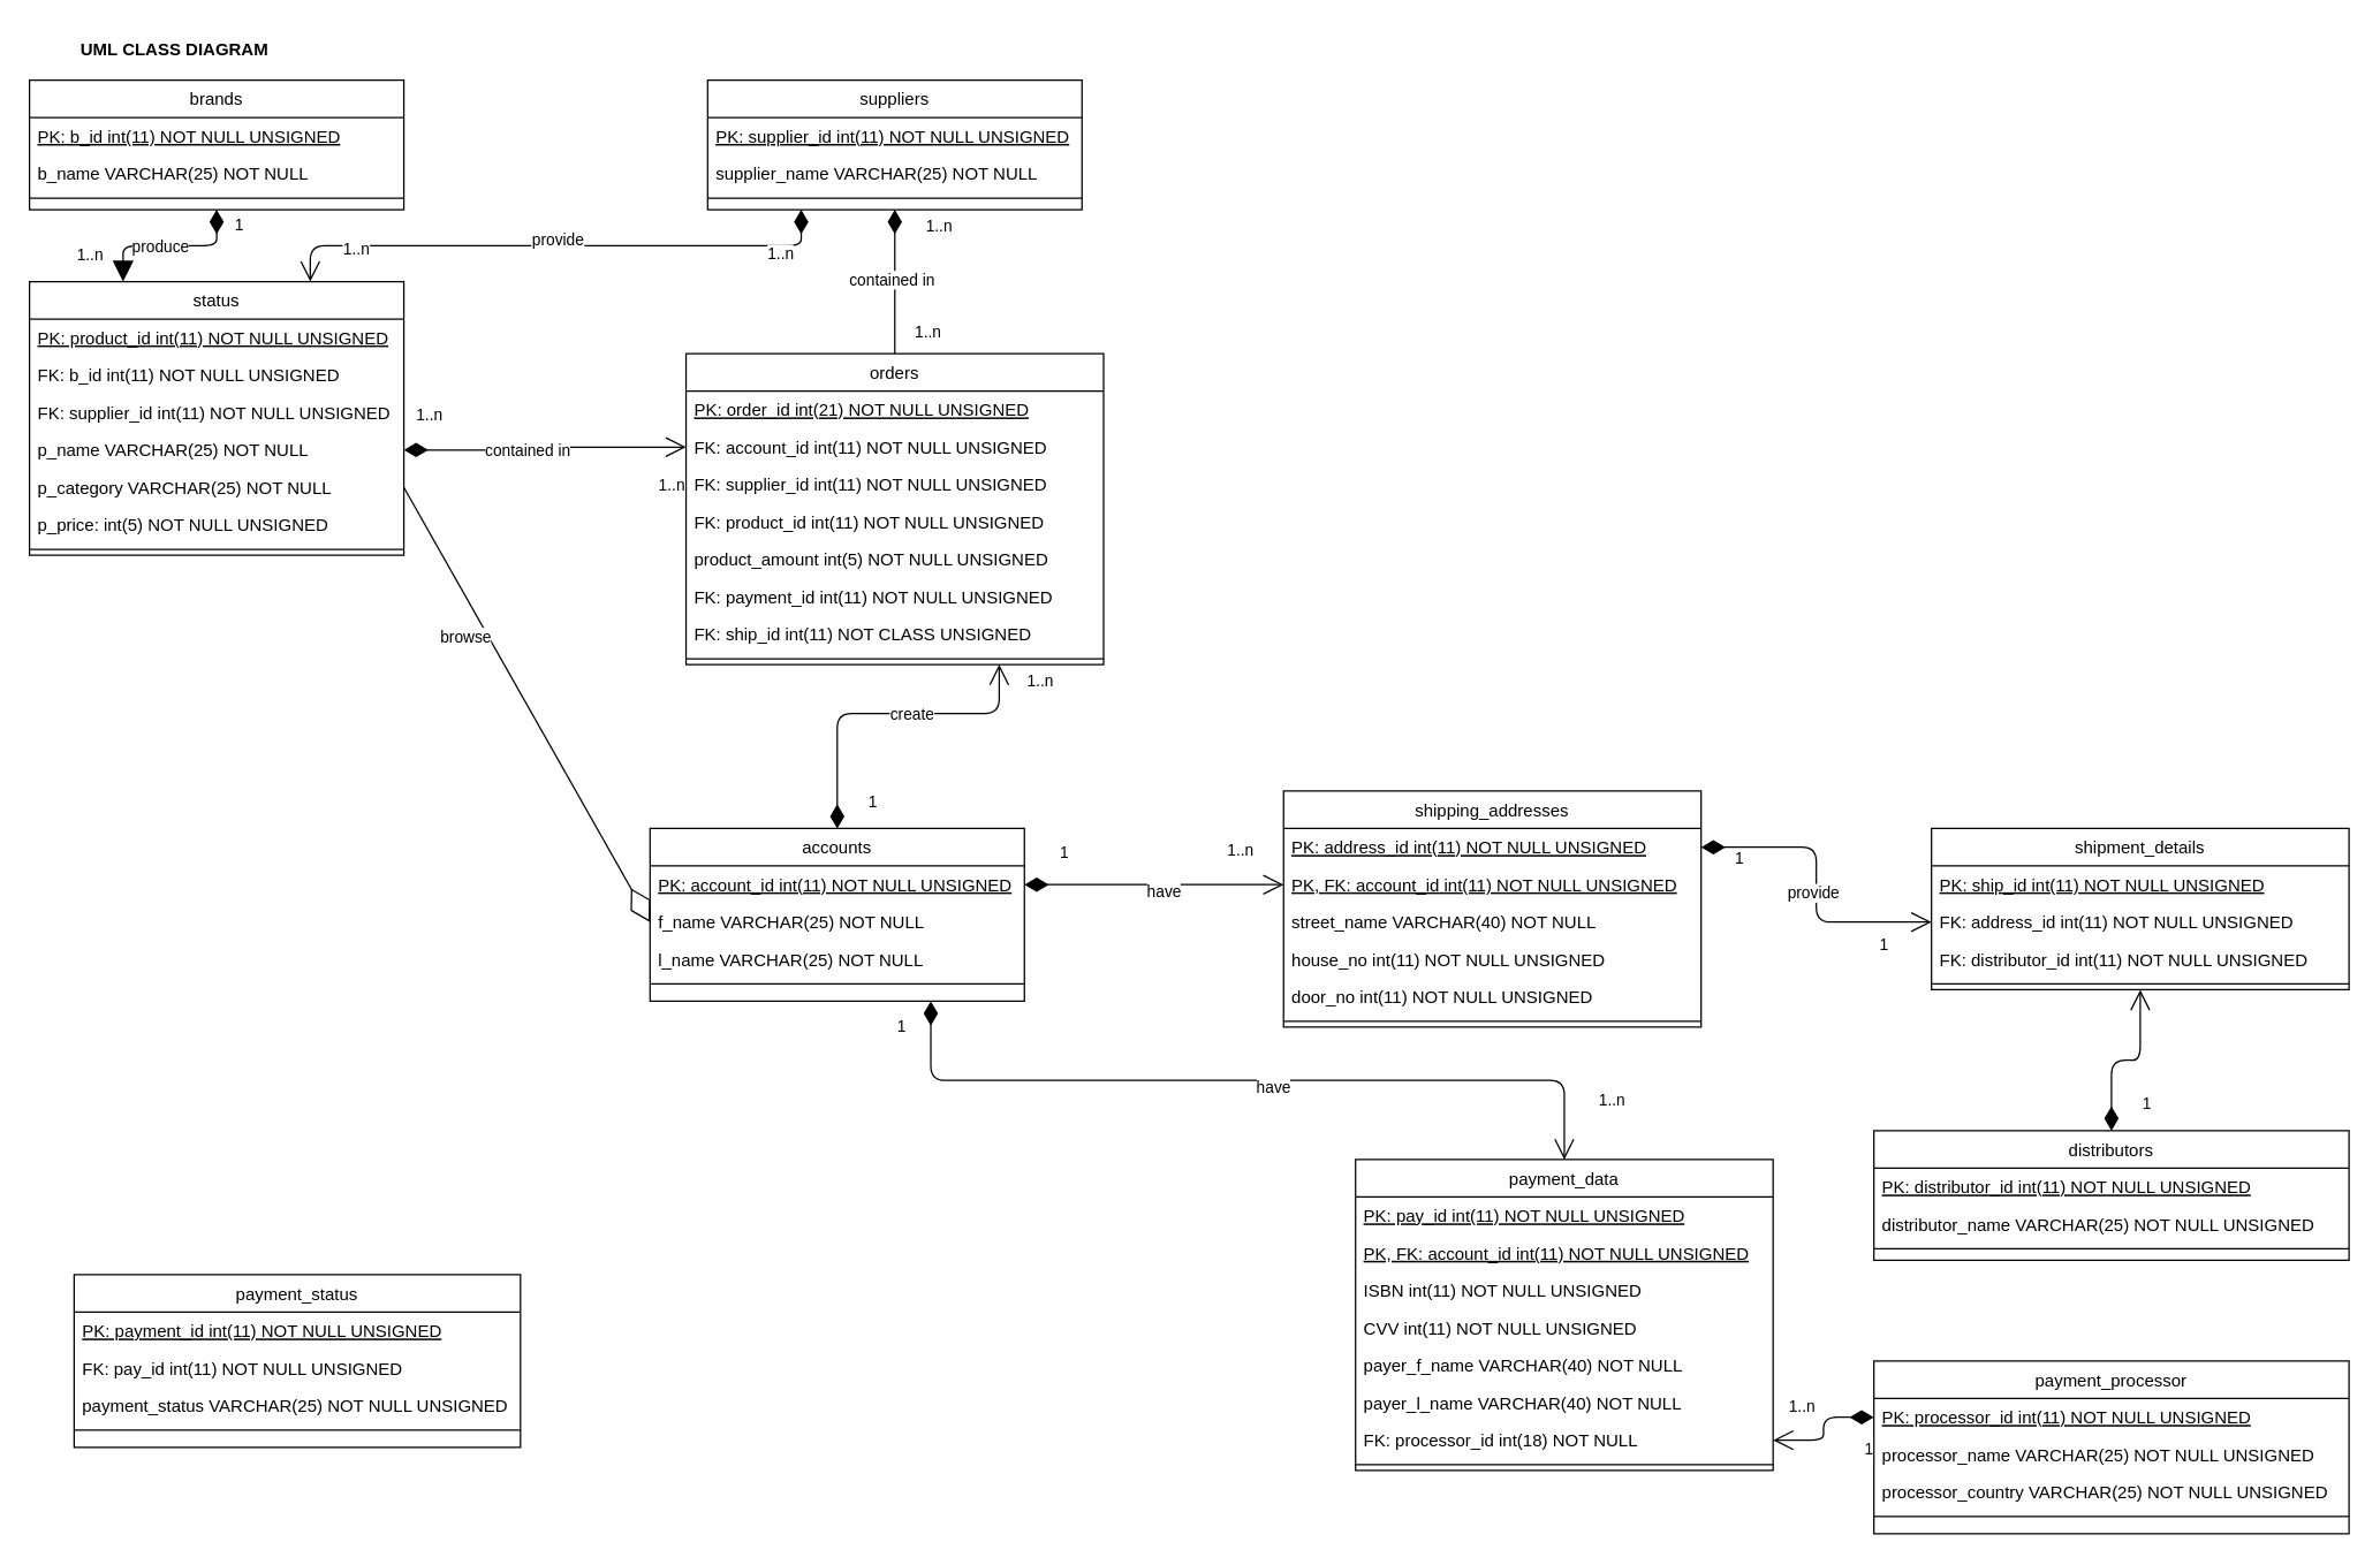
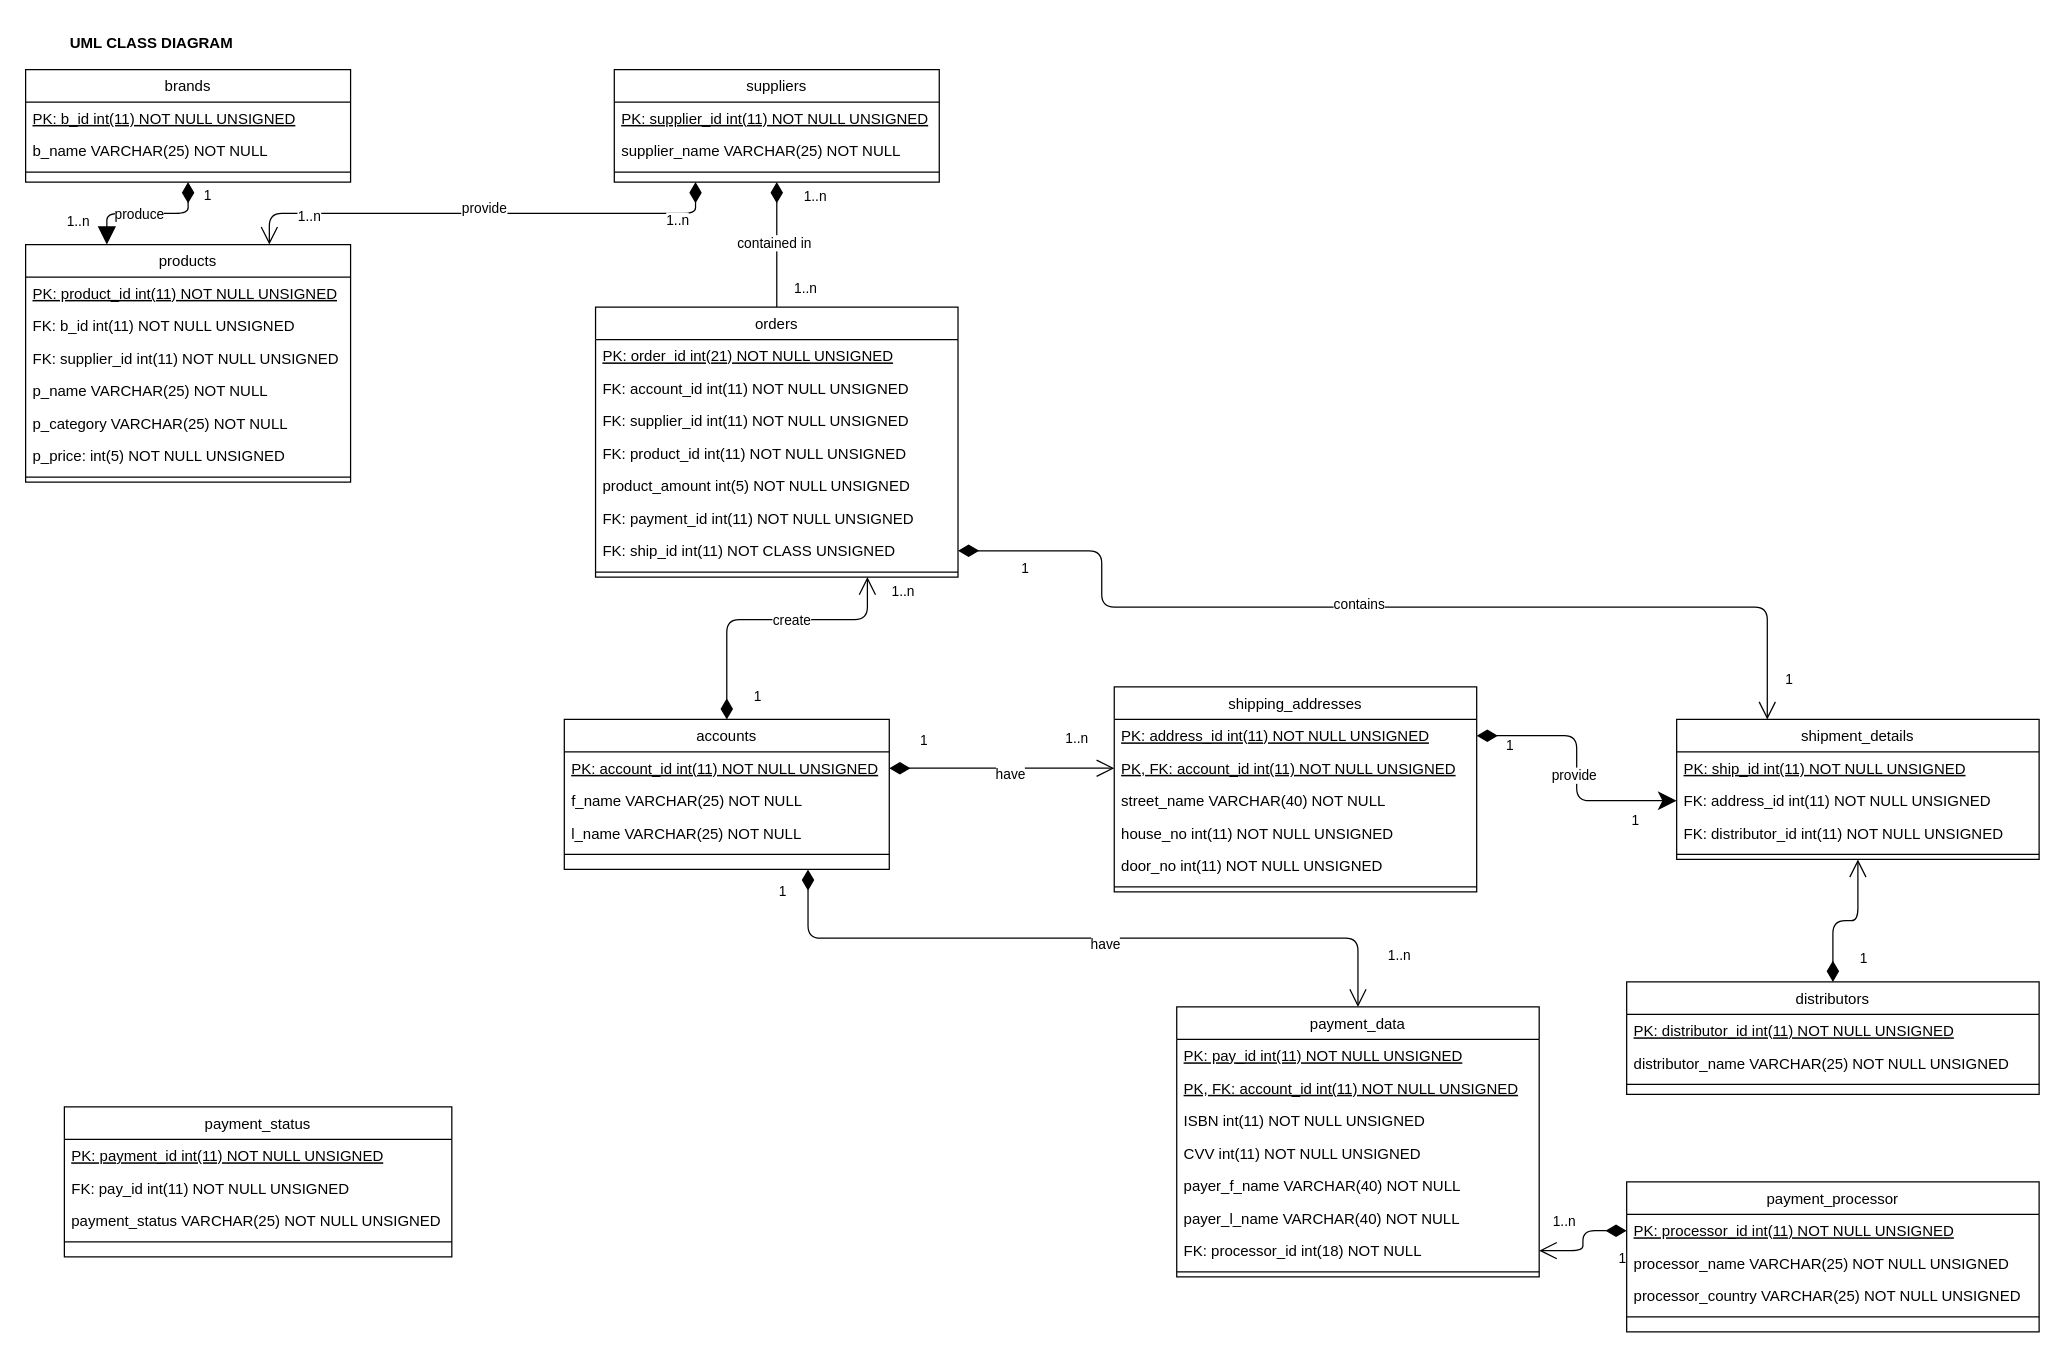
- <mxCell id="14" value="status" style="swimlane;fontStyle=0;align=center;verticalAlign=top;childLayout=stackLayout;horizontal=1;startSize=26;horizontalStack=0;resizeParent=1;resizeLast=0;collapsible=1;marginBottom=0;rounded=0;shadow=0;strokeWidth=1;" parent="1" vertex="1"><mxGeometry x="20" y="195" width="260" height="190" as="geometry"><mxRectangle x="550" y="140" width="160" height="26" as="alternateBounds" /></mxGeometry></mxCell>
+ <mxCell id="14" value="products" style="swimlane;fontStyle=0;align=center;verticalAlign=top;childLayout=stackLayout;horizontal=1;startSize=26;horizontalStack=0;resizeParent=1;resizeLast=0;collapsible=1;marginBottom=0;rounded=0;shadow=0;strokeWidth=1;" parent="1" vertex="1"><mxGeometry x="20" y="195" width="260" height="190" as="geometry"><mxRectangle x="550" y="140" width="160" height="26" as="alternateBounds" /></mxGeometry></mxCell>
- <mxCell id="75" value="1..n" style="endArrow=open;html=1;endSize=12;startArrow=diamondThin;startSize=14;startFill=1;edgeStyle=orthogonalEdgeStyle;align=left;verticalAlign=bottom;exitX=1;exitY=0.5;exitDx=0;exitDy=0;entryX=0;entryY=0.5;entryDx=0;entryDy=0;" edge="1" parent="1" source="18" target="41"><mxGeometry x="-0.928" y="15" relative="1" as="geometry"><mxPoint x="290" y="245" as="sourcePoint" /><mxPoint x="461" y="380" as="targetPoint" /><mxPoint as="offset" /></mxGeometry></mxCell>
- <mxCell id="76" value="1..n" style="edgeLabel;html=1;align=center;verticalAlign=middle;resizable=0;points=[];" vertex="1" connectable="0" parent="75"><mxGeometry x="0.689" relative="1" as="geometry"><mxPoint x="20" y="26" as="offset" /></mxGeometry></mxCell>
- <mxCell id="77" value="contained in" style="edgeLabel;html=1;align=center;verticalAlign=middle;resizable=0;points=[];" vertex="1" connectable="0" parent="75"><mxGeometry x="-0.145" relative="1" as="geometry"><mxPoint as="offset" /></mxGeometry></mxCell>
- <mxCell id="90" value="" style="endArrow=diamondThin;endFill=0;endSize=24;html=1;entryX=0;entryY=0.5;entryDx=0;entryDy=0;exitX=1;exitY=0.5;exitDx=0;exitDy=0;" edge="1" parent="1" source="19" target="4"><mxGeometry width="160" relative="1" as="geometry"><mxPoint x="311" y="615" as="sourcePoint" /><mxPoint x="471" y="615" as="targetPoint" /></mxGeometry></mxCell>
- <mxCell id="91" value="browse" style="edgeLabel;html=1;align=center;verticalAlign=middle;resizable=0;points=[];" vertex="1" connectable="0" parent="90"><mxGeometry x="-0.057" relative="1" as="geometry"><mxPoint x="-38" y="-39" as="offset" /></mxGeometry></mxCell>
+ <mxCell id="81" value="1" style="endArrow=open;html=1;endSize=12;startArrow=diamondThin;startSize=14;startFill=1;edgeStyle=orthogonalEdgeStyle;align=left;verticalAlign=bottom;exitX=1;exitY=0.5;exitDx=0;exitDy=0;entryX=0.25;entryY=0;entryDx=0;entryDy=0;" edge="1" parent="1" source="46" target="48"><mxGeometry x="-0.876" y="-23" relative="1" as="geometry"><mxPoint x="421" y="485" as="sourcePoint" /><mxPoint x="581" y="485" as="targetPoint" /><Array as="points"><mxPoint x="881" y="440" /><mxPoint x="881" y="485" /><mxPoint x="1414" y="485" /></Array><mxPoint as="offset" /></mxGeometry></mxCell>
+ <mxCell id="82" value="1" style="edgeLabel;html=1;align=center;verticalAlign=middle;resizable=0;points=[];" vertex="1" connectable="0" parent="81"><mxGeometry x="0.914" y="-5" relative="1" as="geometry"><mxPoint x="22" y="1" as="offset" /></mxGeometry></mxCell>
+ <mxCell id="83" value="contains" style="edgeLabel;html=1;align=center;verticalAlign=middle;resizable=0;points=[];" vertex="1" connectable="0" parent="81"><mxGeometry x="-0.067" y="3" relative="1" as="geometry"><mxPoint as="offset" /></mxGeometry></mxCell>
- <mxCell id="84" value="1" style="endArrow=open;html=1;endSize=12;startArrow=diamondThin;startSize=14;startFill=1;edgeStyle=orthogonalEdgeStyle;align=left;verticalAlign=bottom;entryX=0;entryY=0.5;entryDx=0;entryDy=0;exitX=1;exitY=0.5;exitDx=0;exitDy=0;" edge="1" parent="1" source="8" target="50"><mxGeometry x="-0.802" y="-17" relative="1" as="geometry"><mxPoint x="411" y="665" as="sourcePoint" /><mxPoint x="1341" y="617" as="targetPoint" /><Array as="points" /><mxPoint x="1" as="offset" /></mxGeometry></mxCell>
+ <mxCell id="84" value="1" style="endArrow=classic;html=1;endSize=12;startArrow=diamondThin;startSize=14;startFill=1;edgeStyle=orthogonalEdgeStyle;align=left;verticalAlign=bottom;entryX=0;entryY=0.5;entryDx=0;entryDy=0;exitX=1;exitY=0.5;exitDx=0;exitDy=0;" edge="1" parent="1" source="8" target="50"><mxGeometry x="-0.802" y="-17" relative="1" as="geometry"><mxPoint x="411" y="665" as="sourcePoint" /><mxPoint x="1341" y="617" as="targetPoint" /><Array as="points" /><mxPoint x="1" as="offset" /></mxGeometry></mxCell>
